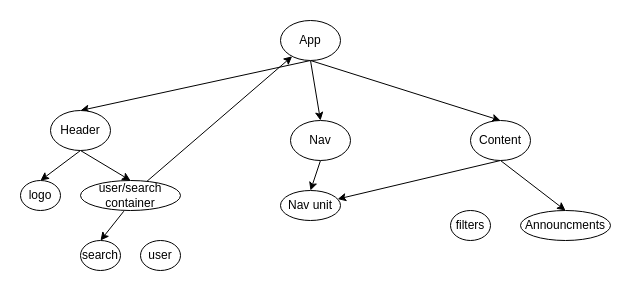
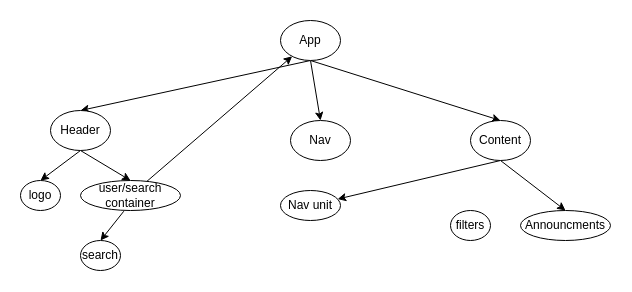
- <mxCell id="12" style="edgeStyle=none;html=1;exitX=0.5;exitY=1;exitDx=0;exitDy=0;entryX=0.5;entryY=0;entryDx=0;entryDy=0;" parent="1" source="13" target="14" edge="1"><mxGeometry relative="1" as="geometry" /></mxCell>
- <mxCell id="9" value="user" style="ellipse;whiteSpace=wrap;html=1;" parent="1" vertex="1"><mxGeometry x="140" y="240" width="40" height="30" as="geometry" /></mxCell>
